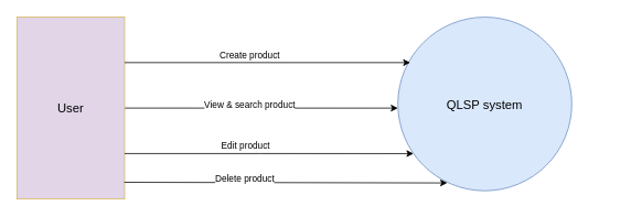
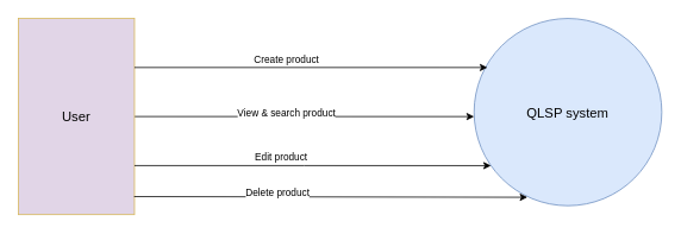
- <mxCell id="2" value="&lt;font style=&quot;font-size: 15px;&quot;&gt;QLSP system&lt;/font&gt;" style="ellipse;whiteSpace=wrap;html=1;fillColor=#dae8fc;strokeColor=#6c8ebf;" vertex="1" parent="1"><mxGeometry x="480" y="20" width="210" height="210" as="geometry" /></mxCell>
+ <mxCell id="2" value="&lt;font style=&quot;font-size: 15px;&quot;&gt;QLSP system&lt;/font&gt;" style="ellipse;whiteSpace=wrap;html=1;fillColor=#dae8fc;strokeColor=#6c8ebf;" vertex="1" parent="1"><mxGeometry x="530" y="20" width="210" height="210" as="geometry" /></mxCell>
